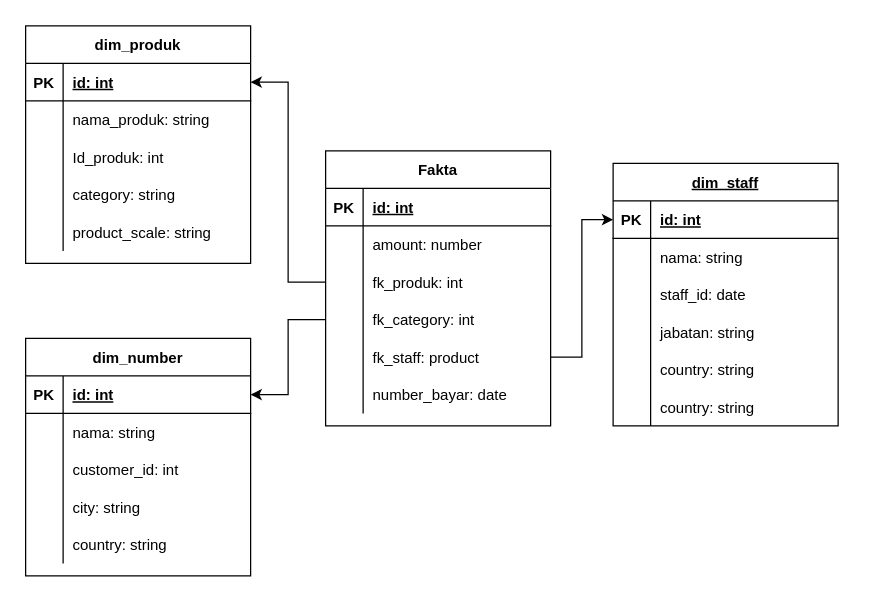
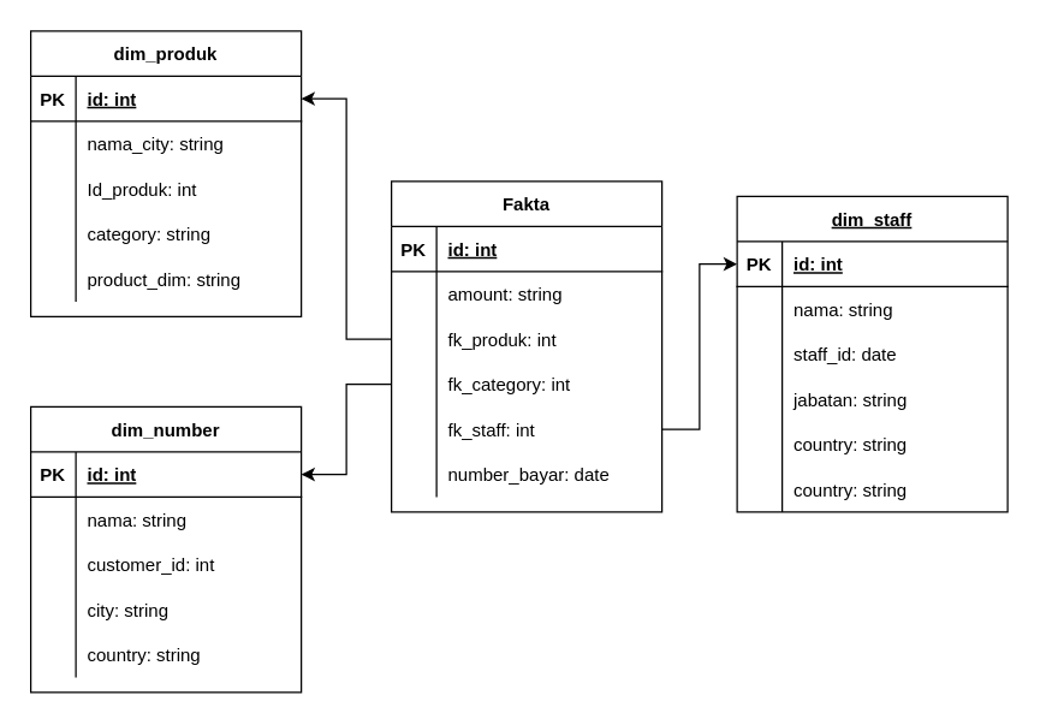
- <mxCell id="27" value="nama_produk: string" style="shape=partialRectangle;connectable=0;fillColor=none;top=0;left=0;bottom=0;right=0;align=left;spacingLeft=6;overflow=hidden;" parent="25" vertex="1"><mxGeometry x="30" width="150" height="30" as="geometry"><mxRectangle width="150" height="30" as="alternateBounds" /></mxGeometry></mxCell>
+ <mxCell id="27" value="nama_city: string" style="shape=partialRectangle;connectable=0;fillColor=none;top=0;left=0;bottom=0;right=0;align=left;spacingLeft=6;overflow=hidden;" parent="25" vertex="1"><mxGeometry x="30" width="150" height="30" as="geometry"><mxRectangle width="150" height="30" as="alternateBounds" /></mxGeometry></mxCell>
- <mxCell id="36" value="product_scale: string" style="shape=partialRectangle;connectable=0;fillColor=none;top=0;left=0;bottom=0;right=0;align=left;spacingLeft=6;overflow=hidden;" parent="34" vertex="1"><mxGeometry x="30" width="150" height="30" as="geometry"><mxRectangle width="150" height="30" as="alternateBounds" /></mxGeometry></mxCell>
+ <mxCell id="36" value="product_dim: string" style="shape=partialRectangle;connectable=0;fillColor=none;top=0;left=0;bottom=0;right=0;align=left;spacingLeft=6;overflow=hidden;" parent="34" vertex="1"><mxGeometry x="30" width="150" height="30" as="geometry"><mxRectangle width="150" height="30" as="alternateBounds" /></mxGeometry></mxCell>
- <mxCell id="8" value="amount: number" style="shape=partialRectangle;connectable=0;fillColor=none;top=0;left=0;bottom=0;right=0;align=left;spacingLeft=6;overflow=hidden;" parent="6" vertex="1"><mxGeometry x="30" width="150" height="30" as="geometry"><mxRectangle width="150" height="30" as="alternateBounds" /></mxGeometry></mxCell>
+ <mxCell id="8" value="amount: string" style="shape=partialRectangle;connectable=0;fillColor=none;top=0;left=0;bottom=0;right=0;align=left;spacingLeft=6;overflow=hidden;" parent="6" vertex="1"><mxGeometry x="30" width="150" height="30" as="geometry"><mxRectangle width="150" height="30" as="alternateBounds" /></mxGeometry></mxCell>
- <mxCell id="17" value="fk_staff: product" style="shape=partialRectangle;connectable=0;fillColor=none;top=0;left=0;bottom=0;right=0;align=left;spacingLeft=6;overflow=hidden;" parent="15" vertex="1"><mxGeometry x="30" width="150" height="30" as="geometry"><mxRectangle width="150" height="30" as="alternateBounds" /></mxGeometry></mxCell>
+ <mxCell id="17" value="fk_staff: int" style="shape=partialRectangle;connectable=0;fillColor=none;top=0;left=0;bottom=0;right=0;align=left;spacingLeft=6;overflow=hidden;" parent="15" vertex="1"><mxGeometry x="30" width="150" height="30" as="geometry"><mxRectangle width="150" height="30" as="alternateBounds" /></mxGeometry></mxCell>
